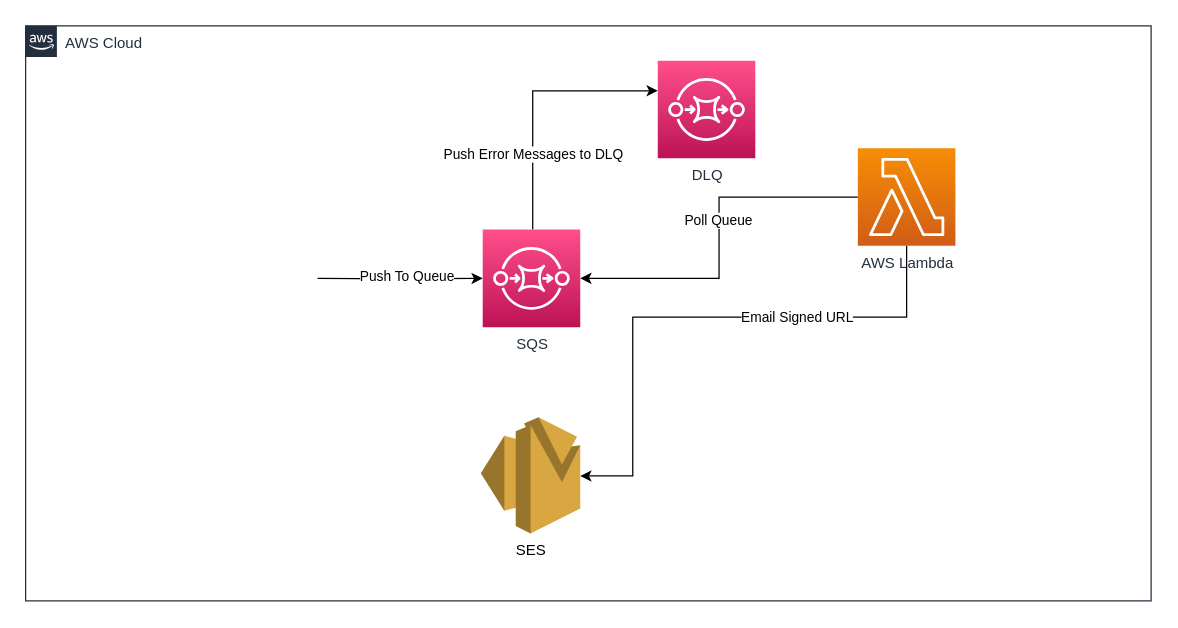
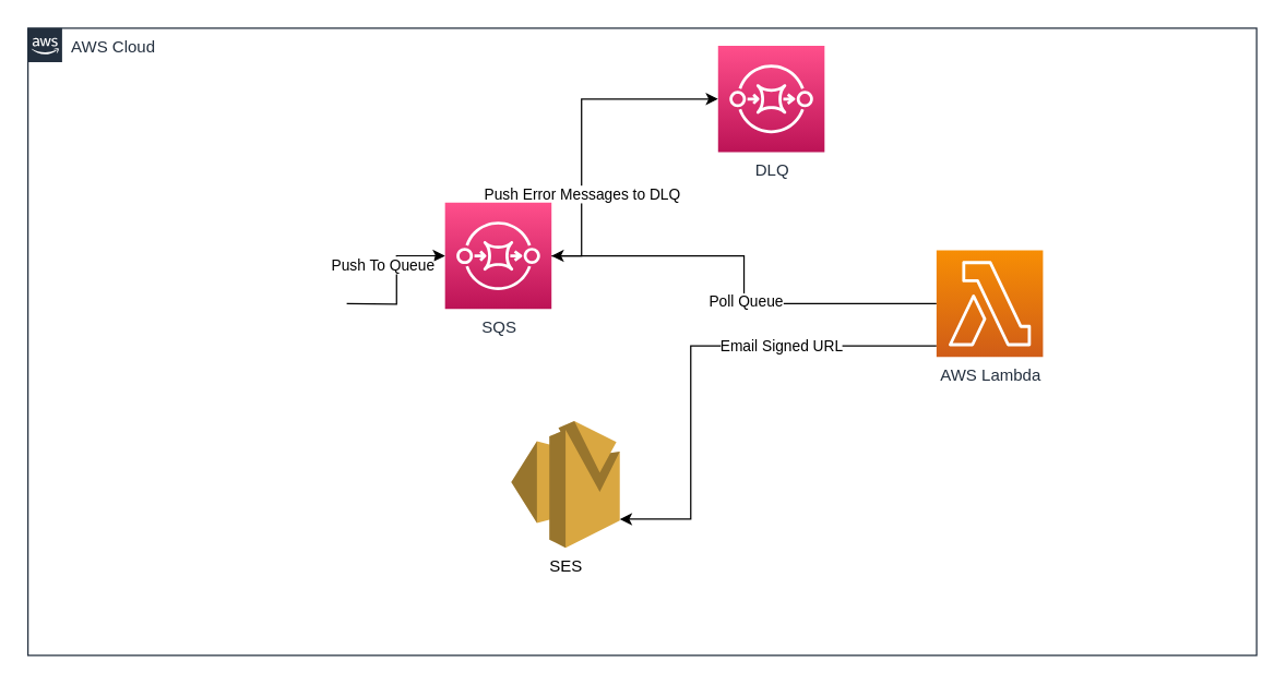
- <mxCell id="14" value="DLQ" style="sketch=0;points=[[0,0,0],[0.25,0,0],[0.5,0,0],[0.75,0,0],[1,0,0],[0,1,0],[0.25,1,0],[0.5,1,0],[0.75,1,0],[1,1,0],[0,0.25,0],[0,0.5,0],[0,0.75,0],[1,0.25,0],[1,0.5,0],[1,0.75,0]];outlineConnect=0;fontColor=#232F3E;gradientColor=#FF4F8B;gradientDirection=north;fillColor=#BC1356;strokeColor=#ffffff;dashed=0;verticalLabelPosition=bottom;verticalAlign=top;align=center;html=1;fontSize=12;fontStyle=0;aspect=fixed;shape=mxgraph.aws4.resourceIcon;resIcon=mxgraph.aws4.sqs;" parent="2" vertex="1"><mxGeometry x="505.5" y="28" width="78" height="78" as="geometry" /></mxCell>
+ <mxCell id="14" value="DLQ" style="sketch=0;points=[[0,0,0],[0.25,0,0],[0.5,0,0],[0.75,0,0],[1,0,0],[0,1,0],[0.25,1,0],[0.5,1,0],[0.75,1,0],[1,1,0],[0,0.25,0],[0,0.5,0],[0,0.75,0],[1,0.25,0],[1,0.5,0],[1,0.75,0]];outlineConnect=0;fontColor=#232F3E;gradientColor=#FF4F8B;gradientDirection=north;fillColor=#BC1356;strokeColor=#ffffff;dashed=0;verticalLabelPosition=bottom;verticalAlign=top;align=center;html=1;fontSize=12;fontStyle=0;aspect=fixed;shape=mxgraph.aws4.resourceIcon;resIcon=mxgraph.aws4.sqs;" parent="2" vertex="1"><mxGeometry x="505.5" y="13" width="78" height="78" as="geometry" /></mxCell>
- <mxCell id="10" value="AWS Lambda" style="sketch=0;points=[[0,0,0],[0.25,0,0],[0.5,0,0],[0.75,0,0],[1,0,0],[0,1,0],[0.25,1,0],[0.5,1,0],[0.75,1,0],[1,1,0],[0,0.25,0],[0,0.5,0],[0,0.75,0],[1,0.25,0],[1,0.5,0],[1,0.75,0]];outlineConnect=0;fontColor=#232F3E;gradientColor=#F78E04;gradientDirection=north;fillColor=#D05C17;strokeColor=#ffffff;dashed=0;verticalLabelPosition=bottom;verticalAlign=top;align=center;html=1;fontSize=12;fontStyle=0;aspect=fixed;shape=mxgraph.aws4.resourceIcon;resIcon=mxgraph.aws4.lambda;" parent="2" vertex="1"><mxGeometry x="665.5" y="98" width="78" height="78" as="geometry" /></mxCell>
+ <mxCell id="10" value="AWS Lambda" style="sketch=0;points=[[0,0,0],[0.25,0,0],[0.5,0,0],[0.75,0,0],[1,0,0],[0,1,0],[0.25,1,0],[0.5,1,0],[0.75,1,0],[1,1,0],[0,0.25,0],[0,0.5,0],[0,0.75,0],[1,0.25,0],[1,0.5,0],[1,0.75,0]];outlineConnect=0;fontColor=#232F3E;gradientColor=#F78E04;gradientDirection=north;fillColor=#D05C17;strokeColor=#ffffff;dashed=0;verticalLabelPosition=bottom;verticalAlign=top;align=center;html=1;fontSize=12;fontStyle=0;aspect=fixed;shape=mxgraph.aws4.resourceIcon;resIcon=mxgraph.aws4.lambda;" parent="2" vertex="1"><mxGeometry x="665.5" y="163" width="78" height="78" as="geometry" /></mxCell>
- <mxCell id="5" value="SQS" style="sketch=0;points=[[0,0,0],[0.25,0,0],[0.5,0,0],[0.75,0,0],[1,0,0],[0,1,0],[0.25,1,0],[0.5,1,0],[0.75,1,0],[1,1,0],[0,0.25,0],[0,0.5,0],[0,0.75,0],[1,0.25,0],[1,0.5,0],[1,0.75,0]];outlineConnect=0;fontColor=#232F3E;gradientColor=#FF4F8B;gradientDirection=north;fillColor=#BC1356;strokeColor=#ffffff;dashed=0;verticalLabelPosition=bottom;verticalAlign=top;align=center;html=1;fontSize=12;fontStyle=0;aspect=fixed;shape=mxgraph.aws4.resourceIcon;resIcon=mxgraph.aws4.sqs;" parent="2" vertex="1"><mxGeometry x="365.5" y="163" width="78" height="78" as="geometry" /></mxCell>
+ <mxCell id="5" value="SQS" style="sketch=0;points=[[0,0,0],[0.25,0,0],[0.5,0,0],[0.75,0,0],[1,0,0],[0,1,0],[0.25,1,0],[0.5,1,0],[0.75,1,0],[1,1,0],[0,0.25,0],[0,0.5,0],[0,0.75,0],[1,0.25,0],[1,0.5,0],[1,0.75,0]];outlineConnect=0;fontColor=#232F3E;gradientColor=#FF4F8B;gradientDirection=north;fillColor=#BC1356;strokeColor=#ffffff;dashed=0;verticalLabelPosition=bottom;verticalAlign=top;align=center;html=1;fontSize=12;fontStyle=0;aspect=fixed;shape=mxgraph.aws4.resourceIcon;resIcon=mxgraph.aws4.sqs;" parent="2" vertex="1"><mxGeometry x="305.5" y="128" width="78" height="78" as="geometry" /></mxCell>
- <mxCell id="11" value="SES" style="outlineConnect=0;dashed=0;verticalLabelPosition=bottom;verticalAlign=top;align=center;html=1;shape=mxgraph.aws3.ses;fillColor=#D9A741;gradientColor=none;" parent="2" vertex="1"><mxGeometry x="364" y="313" width="79.5" height="93" as="geometry" /></mxCell>
+ <mxCell id="11" value="SES" style="outlineConnect=0;dashed=0;verticalLabelPosition=bottom;verticalAlign=top;align=center;html=1;shape=mxgraph.aws3.ses;fillColor=#D9A741;gradientColor=none;" parent="2" vertex="1"><mxGeometry x="354" y="288" width="79.5" height="93" as="geometry" /></mxCell>
